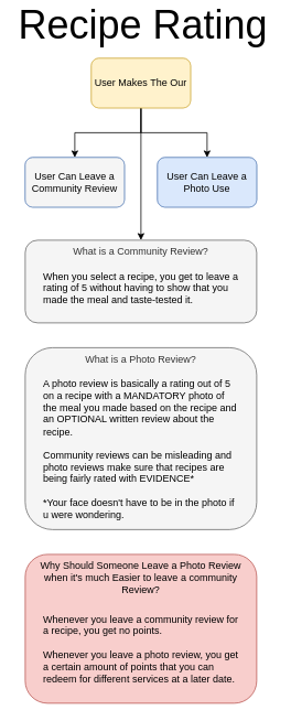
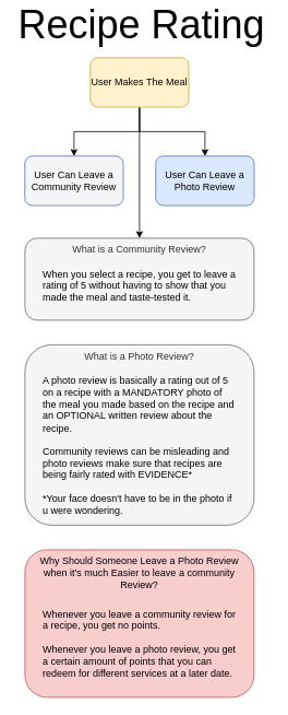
- <mxCell id="8" value="User Makes The Our" style="rounded=1;whiteSpace=wrap;html=1;fillColor=#fff2cc;strokeColor=#d6b656;" vertex="1" parent="1"><mxGeometry x="110" y="70" width="120" height="60" as="geometry" /></mxCell>
+ <mxCell id="8" value="User Makes The Meal" style="rounded=1;whiteSpace=wrap;html=1;fillColor=#fff2cc;strokeColor=#d6b656;" vertex="1" parent="1"><mxGeometry x="110" y="70" width="120" height="60" as="geometry" /></mxCell>
- <mxCell id="10" value="User Can Leave a Photo Use" style="rounded=1;whiteSpace=wrap;html=1;fillColor=#dae8fc;strokeColor=#6c8ebf;" vertex="1" parent="1"><mxGeometry x="190" y="190" width="120" height="60" as="geometry" /></mxCell>
+ <mxCell id="10" value="User Can Leave a Photo Review" style="rounded=1;whiteSpace=wrap;html=1;fillColor=#dae8fc;strokeColor=#6c8ebf;" vertex="1" parent="1"><mxGeometry x="190" y="190" width="120" height="60" as="geometry" /></mxCell>
